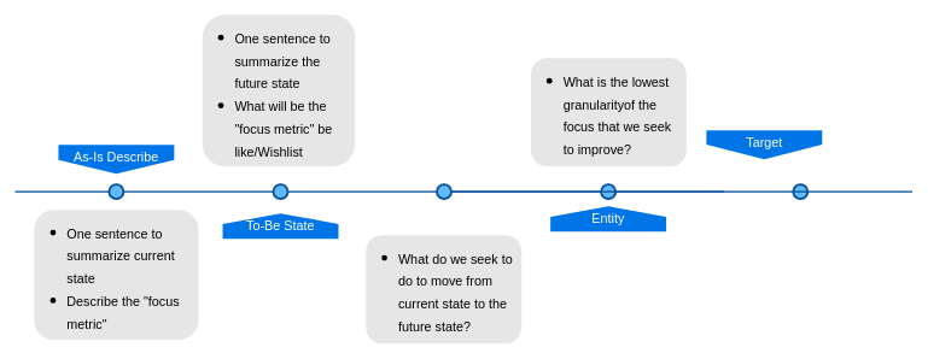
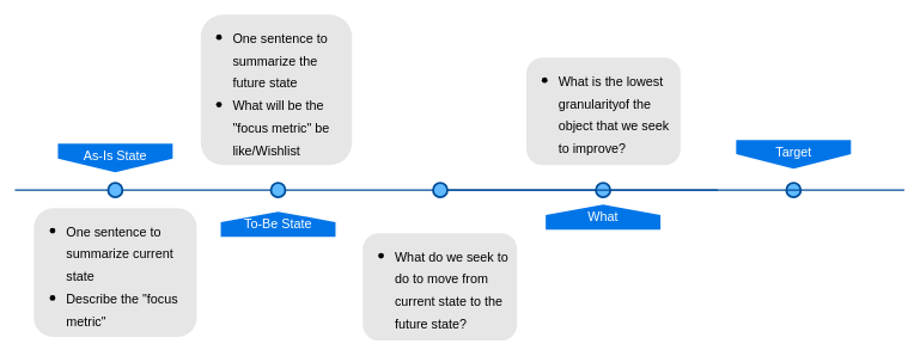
- <mxCell id="13" value="&lt;h1&gt;&lt;ul&gt;&lt;li&gt;&lt;span style=&quot;font-weight: 400&quot;&gt;&lt;font style=&quot;font-size: 18px&quot;&gt;What is the lowest granularityof the focus that we seek to improve?&lt;/font&gt;&lt;/span&gt;&lt;/li&gt;&lt;/ul&gt;&lt;/h1&gt;" style="text;html=1;spacing=5;spacingTop=-20;whiteSpace=wrap;overflow=hidden;strokeColor=none;strokeWidth=3;fillColor=#E6E6E6;fontSize=13;fontColor=#000000;align=left;rounded=1;" parent="1" vertex="1"><mxGeometry x="733" y="80" width="215" height="150" as="geometry" /></mxCell>
+ <mxCell id="13" value="&lt;h1&gt;&lt;ul&gt;&lt;li&gt;&lt;span style=&quot;font-weight: 400&quot;&gt;&lt;font style=&quot;font-size: 18px&quot;&gt;What is the lowest granularityof the object that we seek to improve?&lt;/font&gt;&lt;/span&gt;&lt;/li&gt;&lt;/ul&gt;&lt;/h1&gt;" style="text;html=1;spacing=5;spacingTop=-20;whiteSpace=wrap;overflow=hidden;strokeColor=none;strokeWidth=3;fillColor=#E6E6E6;fontSize=13;fontColor=#000000;align=left;rounded=1;" parent="1" vertex="1"><mxGeometry x="733" y="80" width="215" height="150" as="geometry" /></mxCell>
- <mxCell id="14" value="&lt;font style=&quot;font-size: 18px&quot;&gt;Target&lt;/font&gt;" style="shape=offPageConnector;whiteSpace=wrap;html=1;fillColor=#0075E8;fontSize=15;fontColor=#FFFFFF;size=0.509;verticalAlign=top;strokeColor=none;" vertex="1" parent="1"><mxGeometry x="975.5" y="180" width="160" height="40" as="geometry" /></mxCell>
+ <mxCell id="14" value="&lt;font style=&quot;font-size: 18px&quot;&gt;Target&lt;/font&gt;" style="shape=offPageConnector;whiteSpace=wrap;html=1;fillColor=#0075E8;fontSize=15;fontColor=#FFFFFF;size=0.509;verticalAlign=top;strokeColor=none;" vertex="1" parent="1"><mxGeometry x="1025.5" y="195" width="160" height="40" as="geometry" /></mxCell>
- <mxCell id="2" value="&lt;font style=&quot;font-size: 18px&quot;&gt;As-Is Describe&lt;/font&gt;" style="shape=offPageConnector;fillColor=#0075E8;fontSize=15;fontColor=#FFFFFF;size=0.475;verticalAlign=top;strokeColor=none;whiteSpace=wrap;html=1;editable=1;labelBorderColor=none;labelBackgroundColor=none;" parent="1" vertex="1"><mxGeometry x="80" y="200" width="160" height="40" as="geometry" /></mxCell>
+ <mxCell id="2" value="&lt;font style=&quot;font-size: 18px&quot;&gt;As-Is State&lt;/font&gt;" style="shape=offPageConnector;fillColor=#0075E8;fontSize=15;fontColor=#FFFFFF;size=0.475;verticalAlign=top;strokeColor=none;whiteSpace=wrap;html=1;editable=1;labelBorderColor=none;labelBackgroundColor=none;" parent="1" vertex="1"><mxGeometry x="80" y="200" width="160" height="40" as="geometry" /></mxCell>
- <mxCell id="5" value="&lt;span&gt;&lt;font style=&quot;font-size: 18px&quot;&gt;Entity&lt;/font&gt;&lt;/span&gt;" style="shape=offPageConnector;whiteSpace=wrap;html=1;fillColor=#0075E8;fontSize=15;fontColor=#FFFFFF;size=0.418;flipV=1;verticalAlign=bottom;strokeColor=none;spacingBottom=4;" parent="1" vertex="1"><mxGeometry x="760" y="285" width="160" height="35" as="geometry" /></mxCell>
+ <mxCell id="5" value="&lt;span&gt;&lt;font style=&quot;font-size: 18px&quot;&gt;What&lt;/font&gt;&lt;/span&gt;" style="shape=offPageConnector;whiteSpace=wrap;html=1;fillColor=#0075E8;fontSize=15;fontColor=#FFFFFF;size=0.418;flipV=1;verticalAlign=bottom;strokeColor=none;spacingBottom=4;" parent="1" vertex="1"><mxGeometry x="760" y="285" width="160" height="35" as="geometry" /></mxCell>
